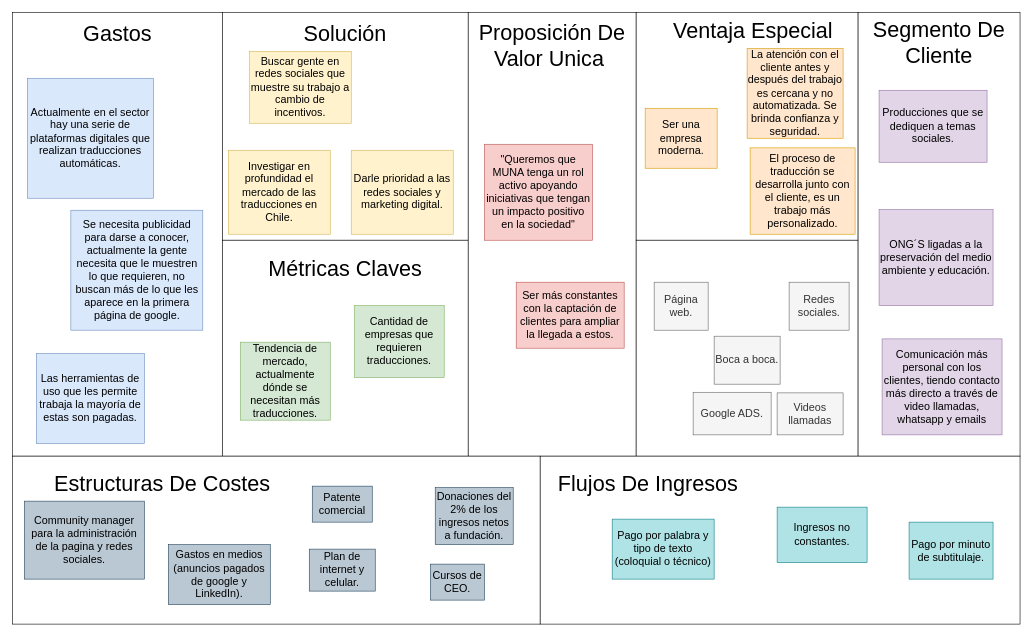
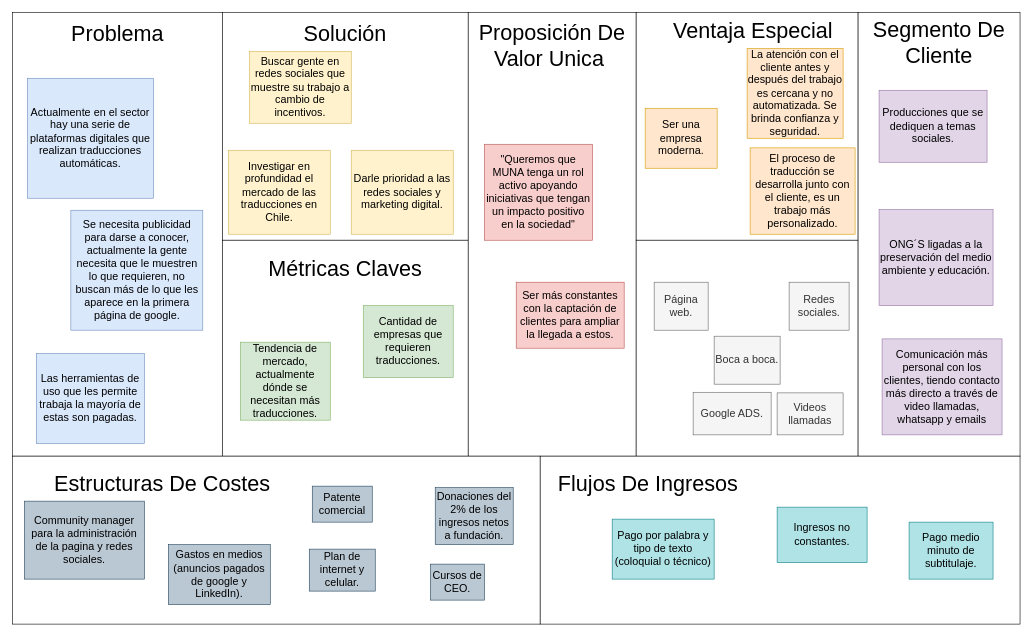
- <mxCell id="11" value="&lt;font style=&quot;font-size: 36px&quot;&gt;Gastos&lt;/font&gt;" style="text;html=1;strokeColor=none;fillColor=none;align=center;verticalAlign=middle;whiteSpace=wrap;rounded=0;" parent="1" vertex="1"><mxGeometry x="117.5" y="30" width="155" height="50" as="geometry" /></mxCell>
+ <mxCell id="11" value="&lt;font style=&quot;font-size: 36px&quot;&gt;Problema&lt;/font&gt;" style="text;html=1;strokeColor=none;fillColor=none;align=center;verticalAlign=middle;whiteSpace=wrap;rounded=0;" parent="1" vertex="1"><mxGeometry x="117.5" y="30" width="155" height="50" as="geometry" /></mxCell>
- <mxCell id="27" value="Cantidad de empresas que requieren traducciones." style="text;html=1;strokeColor=#82b366;fillColor=#d5e8d4;align=center;verticalAlign=middle;whiteSpace=wrap;rounded=0;fontSize=18;" parent="1" vertex="1"><mxGeometry x="590" y="509" width="150" height="120" as="geometry" /></mxCell>
+ <mxCell id="27" value="Cantidad de empresas que requieren traducciones." style="text;html=1;strokeColor=#82b366;fillColor=#d5e8d4;align=center;verticalAlign=middle;whiteSpace=wrap;rounded=0;fontSize=18;" parent="1" vertex="1"><mxGeometry x="605" y="509" width="150" height="120" as="geometry" /></mxCell>
- <mxCell id="48" value="Pago por minuto de subtitulaje." style="text;html=1;strokeColor=#0e8088;fillColor=#b0e3e6;align=center;verticalAlign=middle;whiteSpace=wrap;rounded=0;fontSize=18;" parent="1" vertex="1"><mxGeometry x="1515" y="870" width="140" height="95" as="geometry" /></mxCell>
+ <mxCell id="48" value="Pago medio minuto de subtitulaje." style="text;html=1;strokeColor=#0e8088;fillColor=#b0e3e6;align=center;verticalAlign=middle;whiteSpace=wrap;rounded=0;fontSize=18;" parent="1" vertex="1"><mxGeometry x="1515" y="870" width="140" height="95" as="geometry" /></mxCell>
